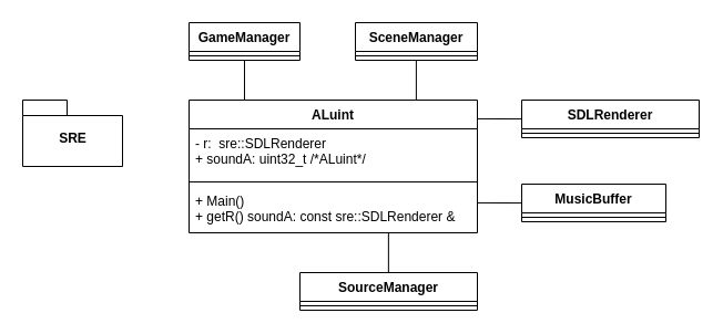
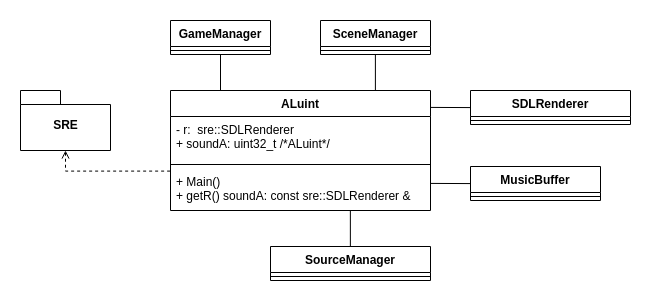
+ <mxCell id="6" style="edgeStyle=orthogonalEdgeStyle;rounded=0;orthogonalLoop=1;jettySize=auto;html=1;exitX=0.5;exitY=1;exitDx=0;exitDy=0;exitPerimeter=0;entryX=0;entryY=0.062;entryDx=0;entryDy=0;entryPerimeter=0;endArrow=none;endFill=0;startArrow=open;startFill=0;dashed=1;" parent="1" source="7" target="5" edge="1"><mxGeometry relative="1" as="geometry" /></mxCell>
